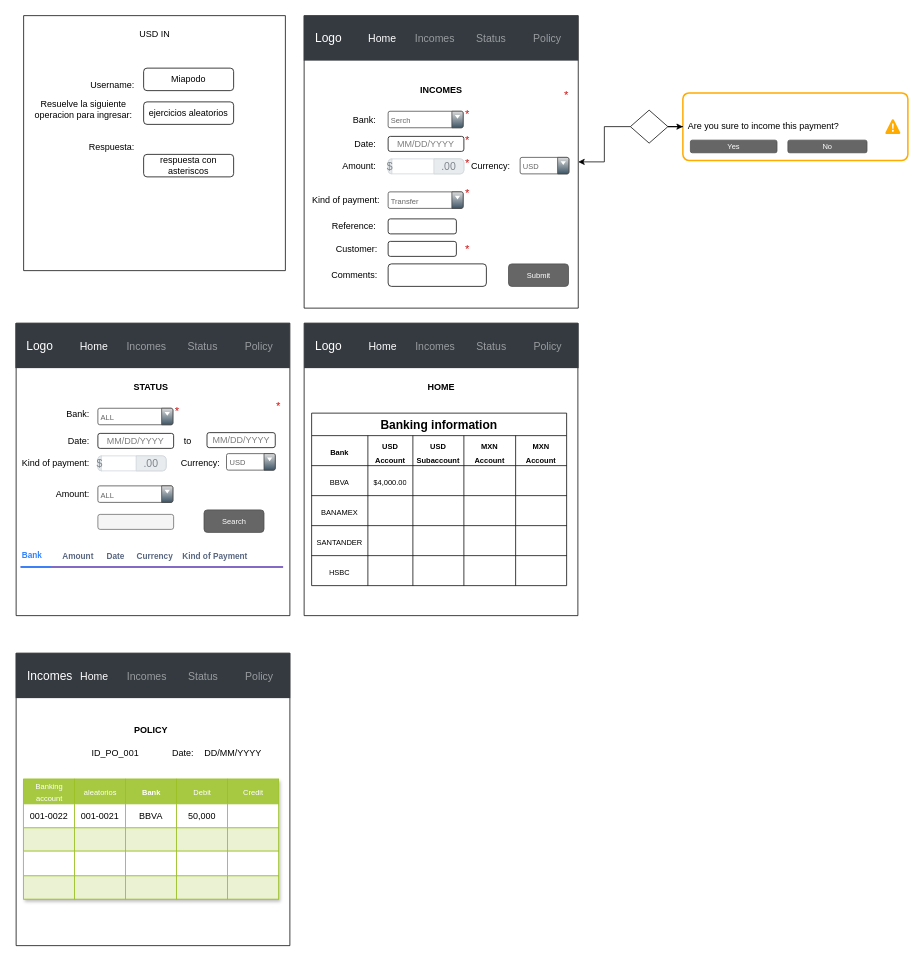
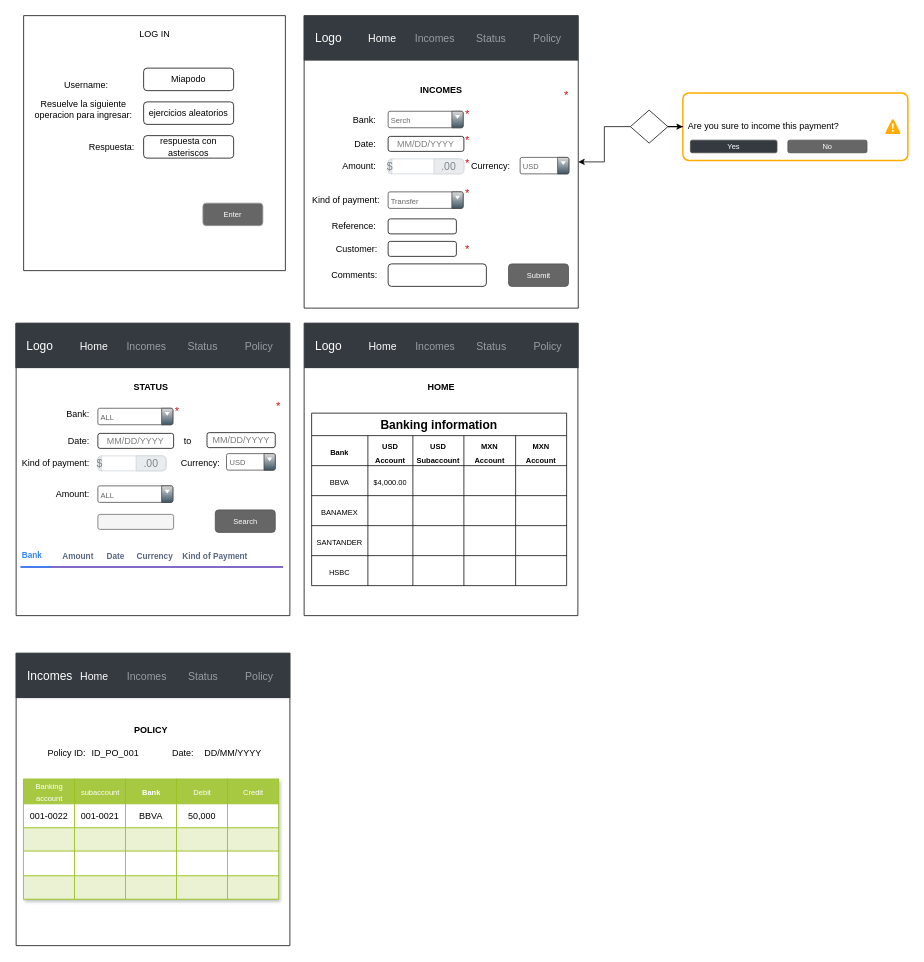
- <mxCell id="42" value="USD IN" style="text;html=1;strokeColor=none;fillColor=none;align=center;verticalAlign=middle;whiteSpace=wrap;rounded=0;" vertex="1" parent="34"><mxGeometry x="10" y="10" width="330" height="30" as="geometry" /></mxCell>
+ <mxCell id="42" value="LOG IN" style="text;html=1;strokeColor=none;fillColor=none;align=center;verticalAlign=middle;whiteSpace=wrap;rounded=0;" vertex="1" parent="34"><mxGeometry x="10" y="10" width="330" height="30" as="geometry" /></mxCell>
- <mxCell id="38" value="&lt;br&gt;Username:" style="text;html=1;strokeColor=none;fillColor=none;align=right;verticalAlign=middle;whiteSpace=wrap;rounded=0;" parent="34" vertex="1"><mxGeometry x="40" y="70" width="110" height="30" as="geometry" /></mxCell>
+ <mxCell id="38" value="&lt;br&gt;Username:" style="text;html=1;strokeColor=none;fillColor=none;align=right;verticalAlign=middle;whiteSpace=wrap;rounded=0;" parent="34" vertex="1"><mxGeometry x="5" y="70" width="110" height="30" as="geometry" /></mxCell>
- <mxCell id="148" value="Yes" style="rounded=1;html=1;shadow=0;dashed=0;whiteSpace=wrap;fontSize=10;fillColor=#666666;align=center;strokeColor=#4D4D4D;fontColor=#ffffff;" vertex="1" parent="146"><mxGeometry x="10" y="63" width="115.5" height="16.88" as="geometry" /></mxCell>
+ <mxCell id="148" value="Yes" style="rounded=1;html=1;shadow=0;dashed=0;whiteSpace=wrap;fontSize=10;fillColor=#343a40;align=center;strokeColor=#4D4D4D;fontColor=#ffffff;" vertex="1" parent="146"><mxGeometry x="10" y="63" width="115.5" height="16.88" as="geometry" /></mxCell>
- <mxCell id="37" value="respuesta con asteriscos" style="rounded=1;whiteSpace=wrap;html=1;" parent="34" vertex="1"><mxGeometry x="160" y="185" width="120" height="30" as="geometry" /></mxCell>
+ <mxCell id="37" value="respuesta con asteriscos" style="rounded=1;whiteSpace=wrap;html=1;" parent="34" vertex="1"><mxGeometry x="160" y="160" width="120" height="30" as="geometry" /></mxCell>
+ <mxCell id="41" value="Enter" style="rounded=1;html=1;shadow=0;dashed=0;whiteSpace=wrap;fontSize=10;fillColor=#666666;align=center;strokeColor=#999999;fontColor=#ffffff;" vertex="1" parent="34"><mxGeometry x="239" y="250" width="80" height="30" as="geometry" /></mxCell>
- <mxCell id="95" value="Search" style="rounded=1;html=1;shadow=0;dashed=0;whiteSpace=wrap;fontSize=10;fillColor=#666666;align=center;strokeColor=#4D4D4D;fontColor=#ffffff;" vertex="1" parent="76"><mxGeometry x="250.5" y="249" width="80" height="30" as="geometry" /></mxCell>
+ <mxCell id="95" value="Search" style="rounded=1;html=1;shadow=0;dashed=0;whiteSpace=wrap;fontSize=10;fillColor=#666666;align=center;strokeColor=#4D4D4D;fontColor=#ffffff;" vertex="1" parent="76"><mxGeometry x="265.5" y="249" width="80" height="30" as="geometry" /></mxCell>
+ <mxCell id="106" value="Policy ID:" style="text;html=1;strokeColor=none;fillColor=none;align=right;verticalAlign=middle;whiteSpace=wrap;rounded=0;" vertex="1" parent="104"><mxGeometry x="35" y="118" width="60" height="30" as="geometry" /></mxCell>
- <mxCell id="113" value="&lt;font style=&quot;font-size: 10px; font-weight: normal;&quot;&gt;aleatorios&lt;/font&gt;" style="connectable=0;recursiveResize=0;strokeColor=inherit;fillColor=#A7C942;align=center;fontStyle=1;fontColor=#FFFFFF;html=1;" vertex="1" parent="111"><mxGeometry x="68" width="68" height="33" as="geometry"><mxRectangle width="68" height="33" as="alternateBounds" /></mxGeometry></mxCell>
+ <mxCell id="113" value="&lt;font style=&quot;font-size: 10px; font-weight: normal;&quot;&gt;subaccount&lt;/font&gt;" style="connectable=0;recursiveResize=0;strokeColor=inherit;fillColor=#A7C942;align=center;fontStyle=1;fontColor=#FFFFFF;html=1;" vertex="1" parent="111"><mxGeometry x="68" width="68" height="33" as="geometry"><mxRectangle width="68" height="33" as="alternateBounds" /></mxGeometry></mxCell>
